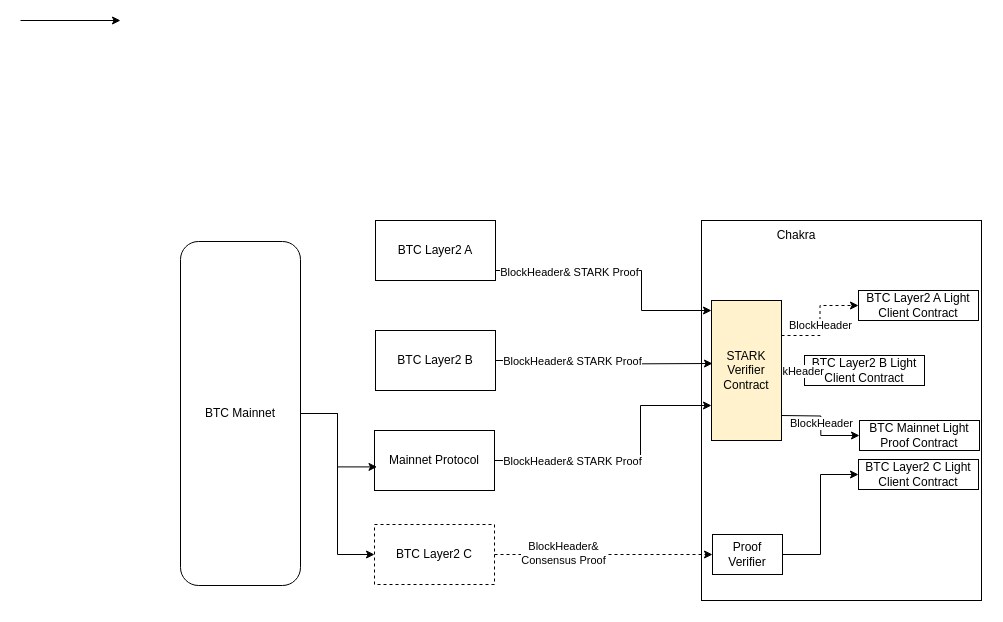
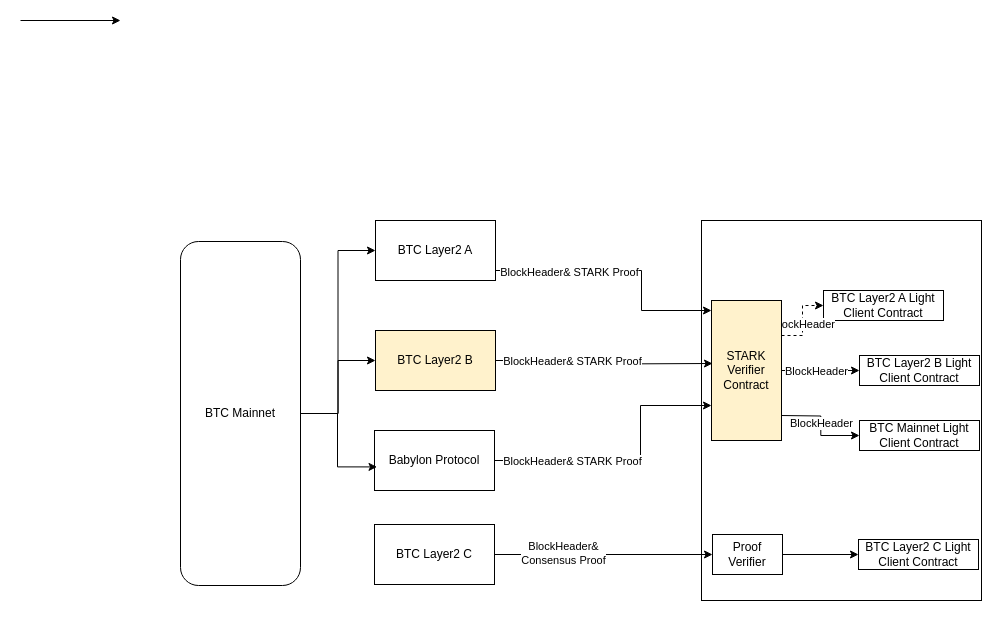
- <mxCell id="6" value="Chakra" style="text;html=1;align=center;verticalAlign=middle;whiteSpace=wrap;rounded=0;" vertex="1" parent="1"><mxGeometry x="766" y="220" width="60" height="30" as="geometry" /></mxCell>
+ <mxCell id="29" value="" style="edgeStyle=orthogonalEdgeStyle;rounded=0;orthogonalLoop=1;jettySize=auto;html=1;entryX=0;entryY=0.5;entryDx=0;entryDy=0;" edge="1" parent="1" source="31" target="2"><mxGeometry relative="1" as="geometry" /></mxCell>
- <mxCell id="7" value="BTC Layer2 A Light Client Contract" style="rounded=0;whiteSpace=wrap;html=1;" vertex="1" parent="1"><mxGeometry x="858" y="290" width="120" height="30" as="geometry" /></mxCell>
+ <mxCell id="7" value="BTC Layer2 A Light Client Contract" style="rounded=0;whiteSpace=wrap;html=1;" vertex="1" parent="1"><mxGeometry x="823" y="290" width="120" height="30" as="geometry" /></mxCell>
- <mxCell id="3" value="BTC Layer2 B" style="rounded=0;whiteSpace=wrap;html=1;" vertex="1" parent="1"><mxGeometry x="375" y="330" width="120" height="60" as="geometry" /></mxCell>
+ <mxCell id="3" value="BTC Layer2 B" style="rounded=0;whiteSpace=wrap;html=1;fillColor=#fff2cc;" vertex="1" parent="1"><mxGeometry x="375" y="330" width="120" height="60" as="geometry" /></mxCell>
- <mxCell id="8" value="BTC Layer2 B Light Client Contract" style="rounded=0;whiteSpace=wrap;html=1;" vertex="1" parent="1"><mxGeometry x="804" y="355" width="120" height="30" as="geometry" /></mxCell>
+ <mxCell id="8" value="BTC Layer2 B Light Client Contract" style="rounded=0;whiteSpace=wrap;html=1;" vertex="1" parent="1"><mxGeometry x="859" y="355" width="120" height="30" as="geometry" /></mxCell>
- <mxCell id="26" value="BTC Mainnet Light Proof Contract" style="rounded=0;whiteSpace=wrap;html=1;" vertex="1" parent="1"><mxGeometry x="859" y="420" width="120" height="30" as="geometry" /></mxCell>
+ <mxCell id="26" value="BTC Mainnet Light Client Contract" style="rounded=0;whiteSpace=wrap;html=1;" vertex="1" parent="1"><mxGeometry x="859" y="420" width="120" height="30" as="geometry" /></mxCell>
- <mxCell id="23" value="Mainnet Protocol" style="rounded=0;whiteSpace=wrap;html=1;" vertex="1" parent="1"><mxGeometry x="374" y="430" width="120" height="60" as="geometry" /></mxCell>
+ <mxCell id="23" value="Babylon Protocol" style="rounded=0;whiteSpace=wrap;html=1;" vertex="1" parent="1"><mxGeometry x="374" y="430" width="120" height="60" as="geometry" /></mxCell>
- <mxCell id="22" value="BTC Layer2 C Light Client Contract" style="rounded=0;whiteSpace=wrap;html=1;" vertex="1" parent="1"><mxGeometry x="858" y="459" width="120" height="30" as="geometry" /></mxCell>
+ <mxCell id="22" value="BTC Layer2 C Light Client Contract" style="rounded=0;whiteSpace=wrap;html=1;" vertex="1" parent="1"><mxGeometry x="858" y="539" width="120" height="30" as="geometry" /></mxCell>
- <mxCell id="30" style="edgeStyle=orthogonalEdgeStyle;rounded=0;orthogonalLoop=1;jettySize=auto;html=1;" edge="1" parent="1" source="31" target="4"><mxGeometry relative="1" as="geometry" /></mxCell>
+ <mxCell id="30" style="edgeStyle=orthogonalEdgeStyle;rounded=0;orthogonalLoop=1;jettySize=auto;html=1;entryX=0;entryY=0.5;entryDx=0;entryDy=0;" edge="1" parent="1" source="31" target="3"><mxGeometry relative="1" as="geometry" /></mxCell>
- <mxCell id="4" value="BTC Layer2 C" style="rounded=0;whiteSpace=wrap;html=1;dashed=1;" vertex="1" parent="1"><mxGeometry x="374" y="524" width="120" height="60" as="geometry" /></mxCell>
+ <mxCell id="4" value="BTC Layer2 C" style="rounded=0;whiteSpace=wrap;html=1;" vertex="1" parent="1"><mxGeometry x="374" y="524" width="120" height="60" as="geometry" /></mxCell>
- <mxCell id="20" style="edgeStyle=orthogonalEdgeStyle;rounded=0;orthogonalLoop=1;jettySize=auto;html=1;exitX=1;exitY=0.5;exitDx=0;exitDy=0;dashed=1;" edge="1" parent="1" source="4" target="19"><mxGeometry relative="1" as="geometry" /></mxCell>
+ <mxCell id="20" style="edgeStyle=orthogonalEdgeStyle;rounded=0;orthogonalLoop=1;jettySize=auto;html=1;exitX=1;exitY=0.5;exitDx=0;exitDy=0;" edge="1" parent="1" source="4" target="19"><mxGeometry relative="1" as="geometry" /></mxCell>
